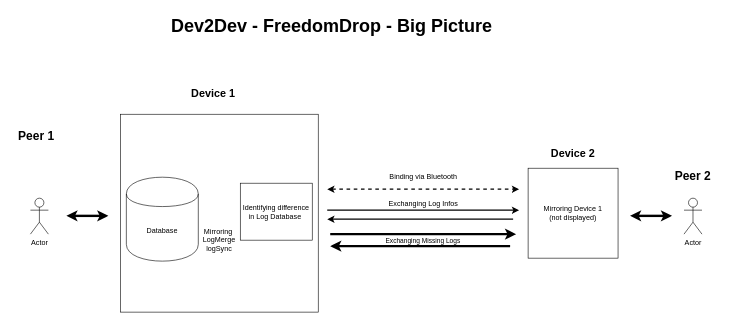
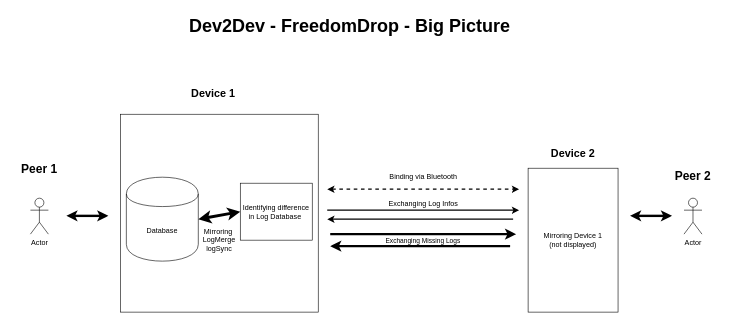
- <mxCell id="2" value="&lt;h1&gt;&lt;font style=&quot;font-size: 30px&quot;&gt;Dev2Dev - FreedomDrop - Big Picture&lt;/font&gt;&lt;/h1&gt;" style="text;html=1;strokeColor=none;fillColor=none;spacing=5;spacingTop=-20;whiteSpace=wrap;overflow=hidden;rounded=0;" vertex="1" parent="1"><mxGeometry x="280" y="20" width="570" height="100" as="geometry" /></mxCell>
+ <mxCell id="2" value="&lt;h1&gt;&lt;font style=&quot;font-size: 30px&quot;&gt;Dev2Dev - FreedomDrop - Big Picture&lt;/font&gt;&lt;/h1&gt;" style="text;html=1;strokeColor=none;fillColor=none;spacing=5;spacingTop=-20;whiteSpace=wrap;overflow=hidden;rounded=0;" vertex="1" parent="1"><mxGeometry x="310" y="20" width="570" height="100" as="geometry" /></mxCell>
- <mxCell id="3" value="&lt;font size=&quot;1&quot;&gt;&lt;b style=&quot;font-size: 20px&quot;&gt;Peer 1&lt;br&gt;&lt;/b&gt;&lt;/font&gt;" style="text;html=1;strokeColor=none;fillColor=none;align=center;verticalAlign=middle;whiteSpace=wrap;rounded=0;" vertex="1" parent="1"><mxGeometry x="15" y="200" width="90" height="50" as="geometry" /></mxCell>
+ <mxCell id="3" value="&lt;font size=&quot;1&quot;&gt;&lt;b style=&quot;font-size: 20px&quot;&gt;Peer 1&lt;br&gt;&lt;/b&gt;&lt;/font&gt;" style="text;html=1;strokeColor=none;fillColor=none;align=center;verticalAlign=middle;whiteSpace=wrap;rounded=0;" vertex="1" parent="1"><mxGeometry x="20" y="255" width="90" height="50" as="geometry" /></mxCell>
- <mxCell id="5" value="Mirroring Device 1&lt;br&gt;(not displayed)" style="whiteSpace=wrap;html=1;aspect=fixed;" vertex="1" parent="1"><mxGeometry x="880" y="280" width="150" height="150" as="geometry" /></mxCell>
+ <mxCell id="5" value="Mirroring Device 1&lt;br&gt;(not displayed)" style="whiteSpace=wrap;html=1;aspect=fixed;" vertex="1" parent="1"><mxGeometry x="880" y="280" width="150" height="240" as="geometry" /></mxCell>
+ <mxCell id="23" value="" style="endArrow=classic;startArrow=classic;html=1;strokeWidth=5;entryX=0;entryY=0.5;entryDx=0;entryDy=0;exitX=1;exitY=0.5;exitDx=0;exitDy=0;" edge="1" parent="1" source="13" target="22"><mxGeometry width="50" height="50" relative="1" as="geometry"><mxPoint x="340" y="400" as="sourcePoint" /><mxPoint x="390" y="350" as="targetPoint" /></mxGeometry></mxCell>
